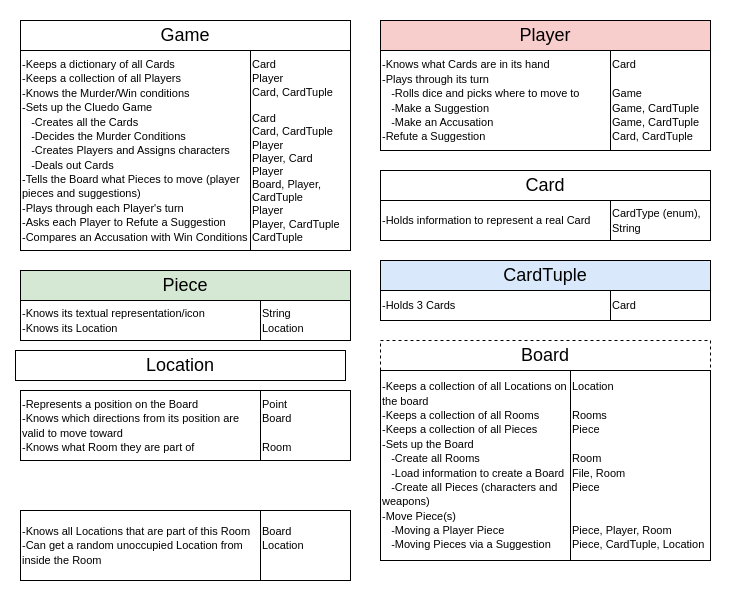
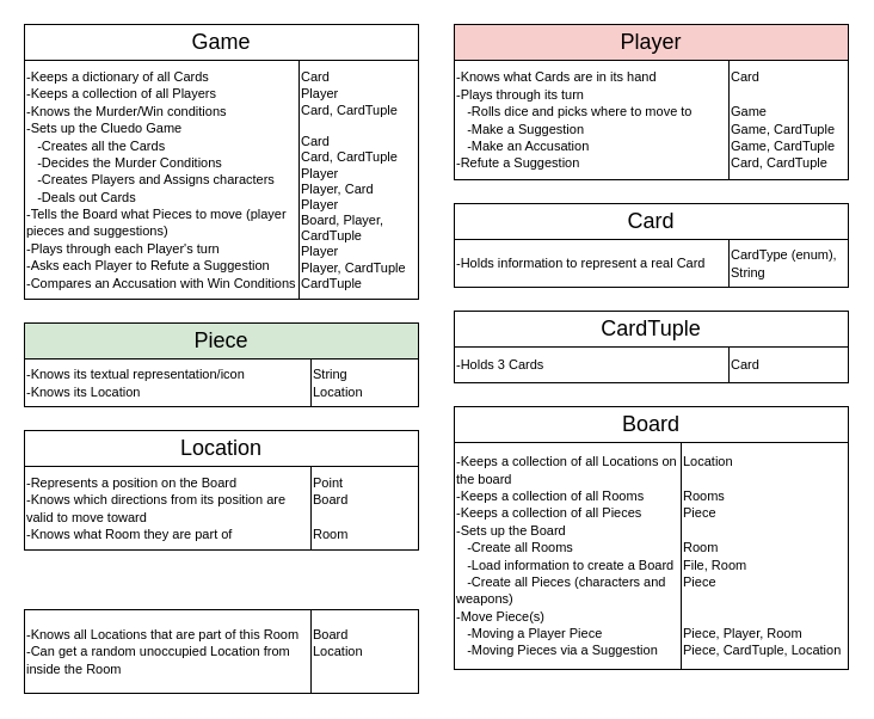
- <mxCell id="11" value="&lt;font style=&quot;font-size: 18px&quot;&gt;CardTuple&lt;/font&gt;" style="rounded=0;whiteSpace=wrap;html=1;fillColor=#dae8fc;" vertex="1" parent="1"><mxGeometry x="380" y="260" width="330" height="30" as="geometry" /></mxCell>
+ <mxCell id="11" value="&lt;font style=&quot;font-size: 18px&quot;&gt;CardTuple&lt;/font&gt;" style="rounded=0;whiteSpace=wrap;html=1;" vertex="1" parent="1"><mxGeometry x="380" y="260" width="330" height="30" as="geometry" /></mxCell>
- <mxCell id="22" value="&lt;font style=&quot;font-size: 18px&quot;&gt;Board&lt;/font&gt;" style="rounded=0;whiteSpace=wrap;html=1;dashed=1;" vertex="1" parent="1"><mxGeometry x="380" y="340" width="330" height="30" as="geometry" /></mxCell>
+ <mxCell id="22" value="&lt;font style=&quot;font-size: 18px&quot;&gt;Board&lt;/font&gt;" style="rounded=0;whiteSpace=wrap;html=1;" vertex="1" parent="1"><mxGeometry x="380" y="340" width="330" height="30" as="geometry" /></mxCell>
- <mxCell id="17" value="&lt;font style=&quot;font-size: 18px&quot;&gt;Location&lt;/font&gt;" style="rounded=0;whiteSpace=wrap;html=1;" vertex="1" parent="1"><mxGeometry x="15" y="350" width="330" height="30" as="geometry" /></mxCell>
+ <mxCell id="17" value="&lt;font style=&quot;font-size: 18px&quot;&gt;Location&lt;/font&gt;" style="rounded=0;whiteSpace=wrap;html=1;" vertex="1" parent="1"><mxGeometry x="20" y="360" width="330" height="30" as="geometry" /></mxCell>
